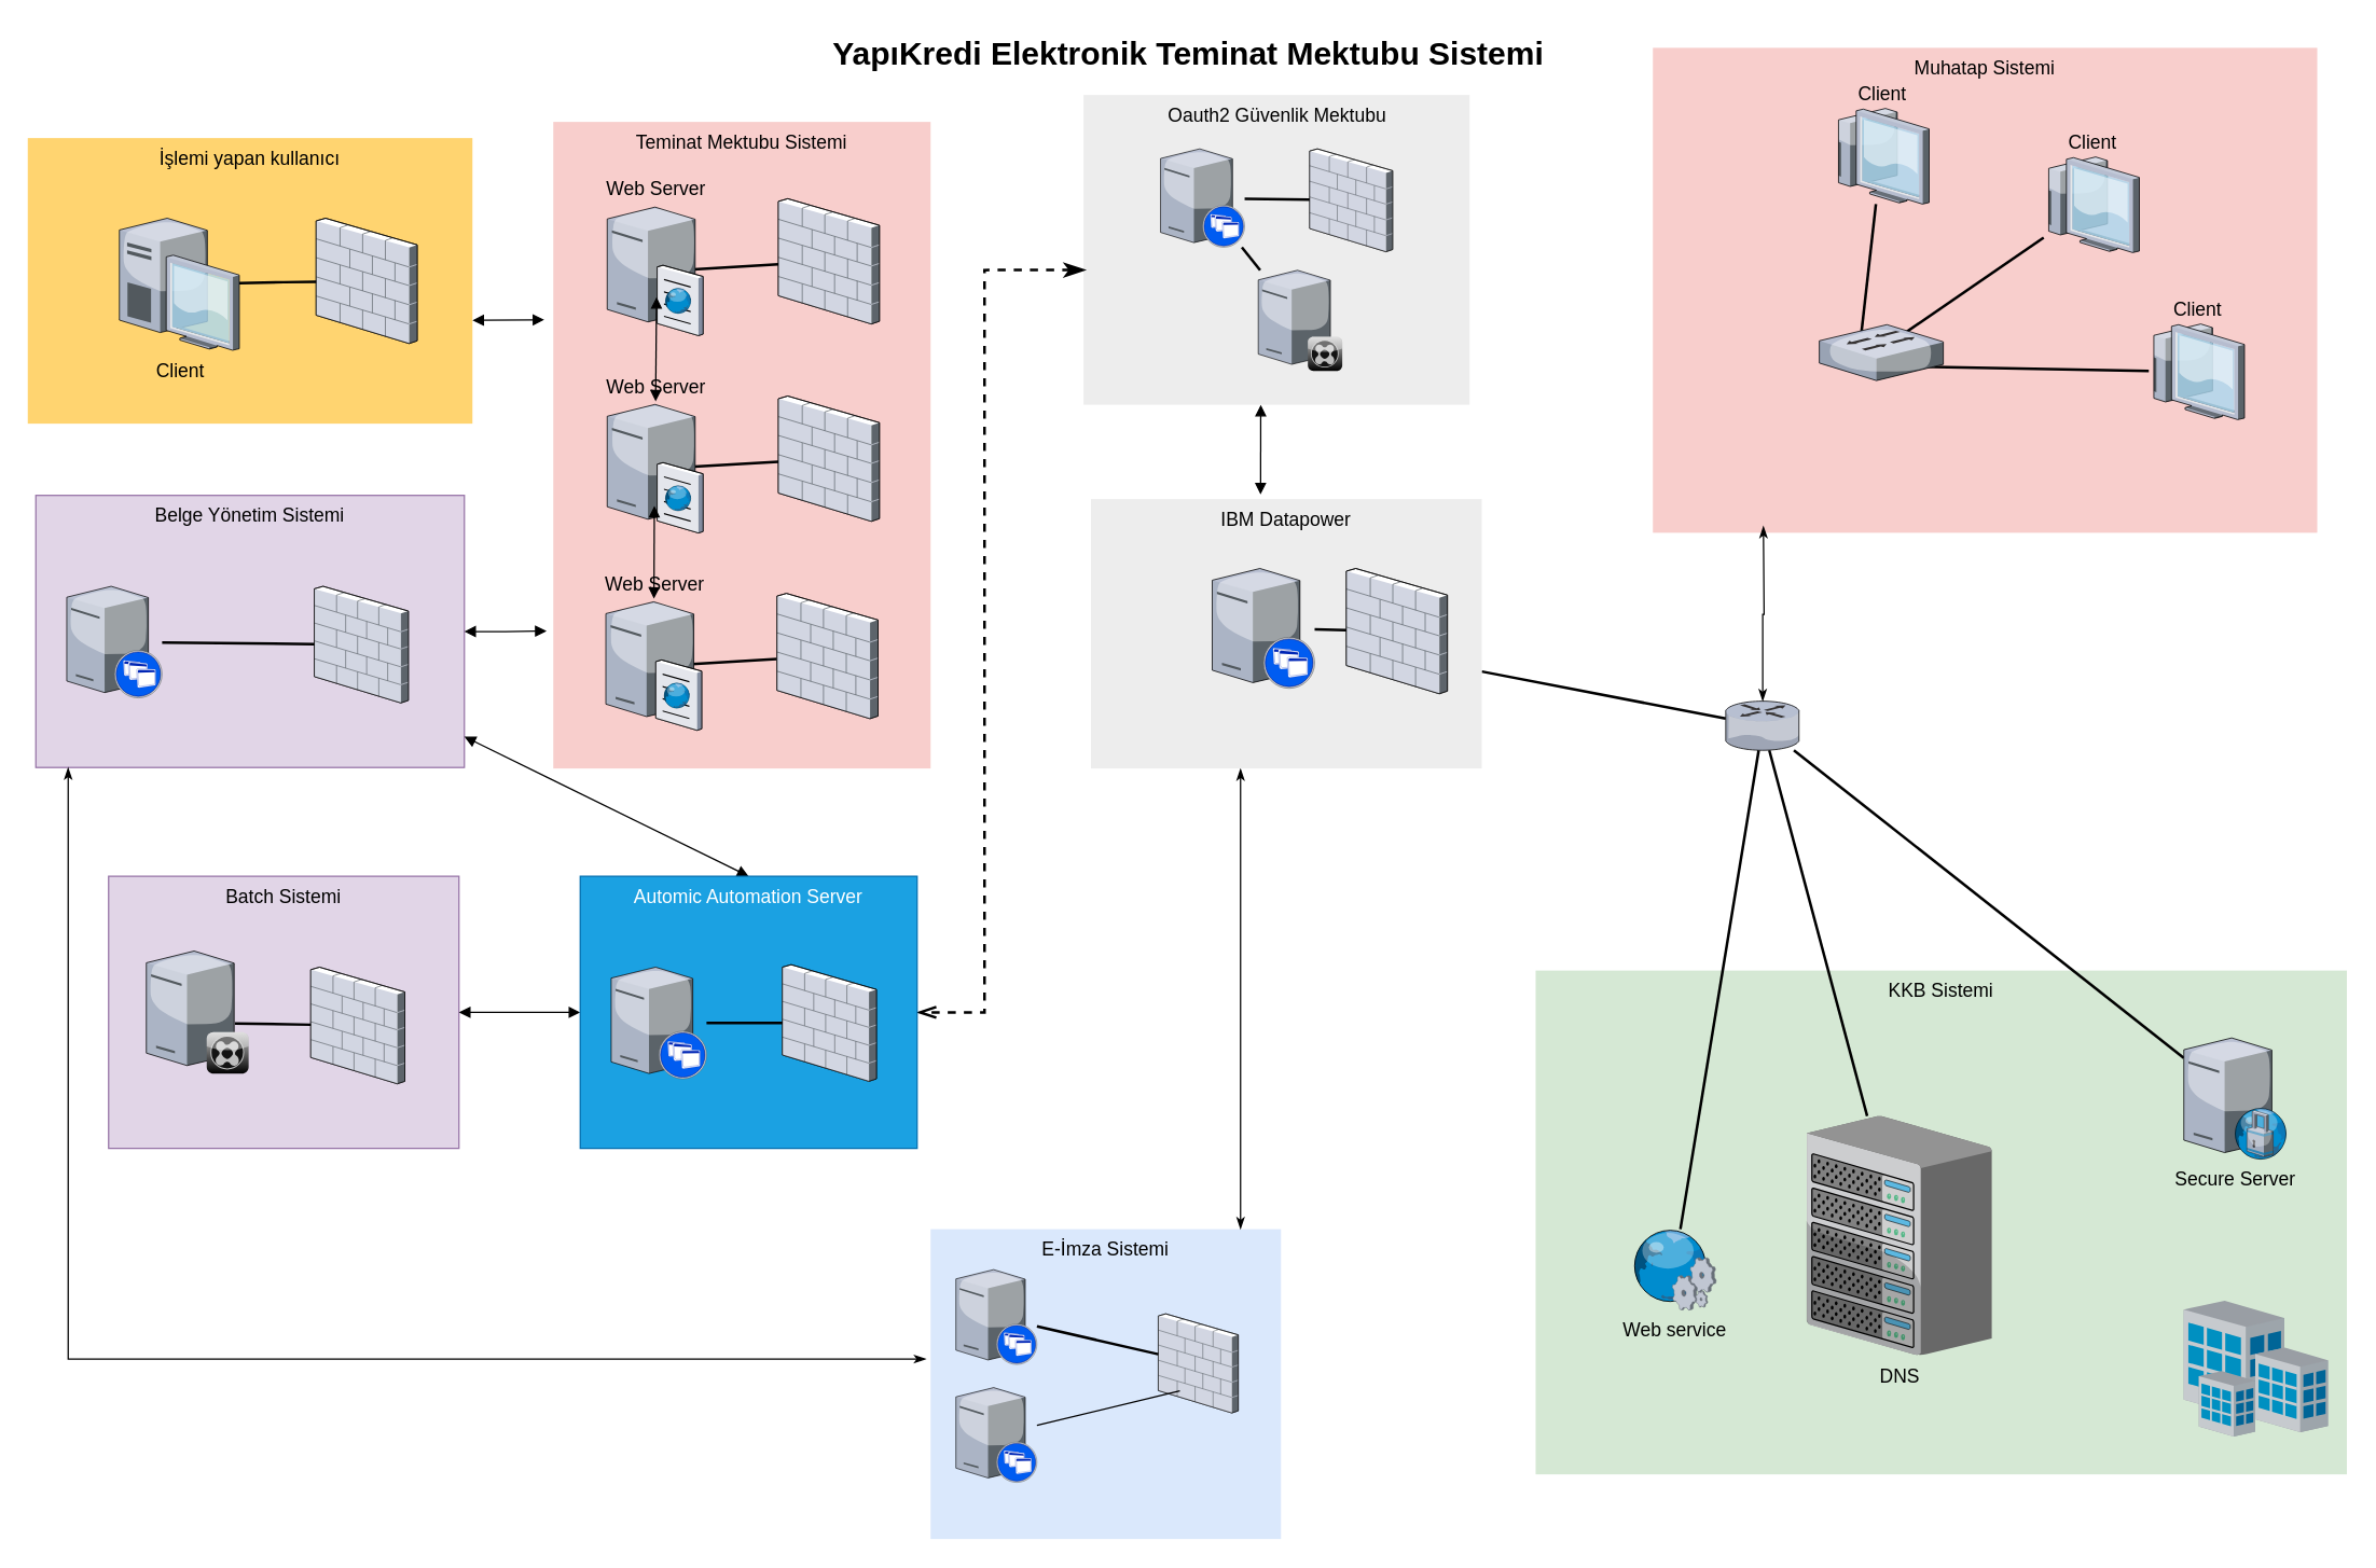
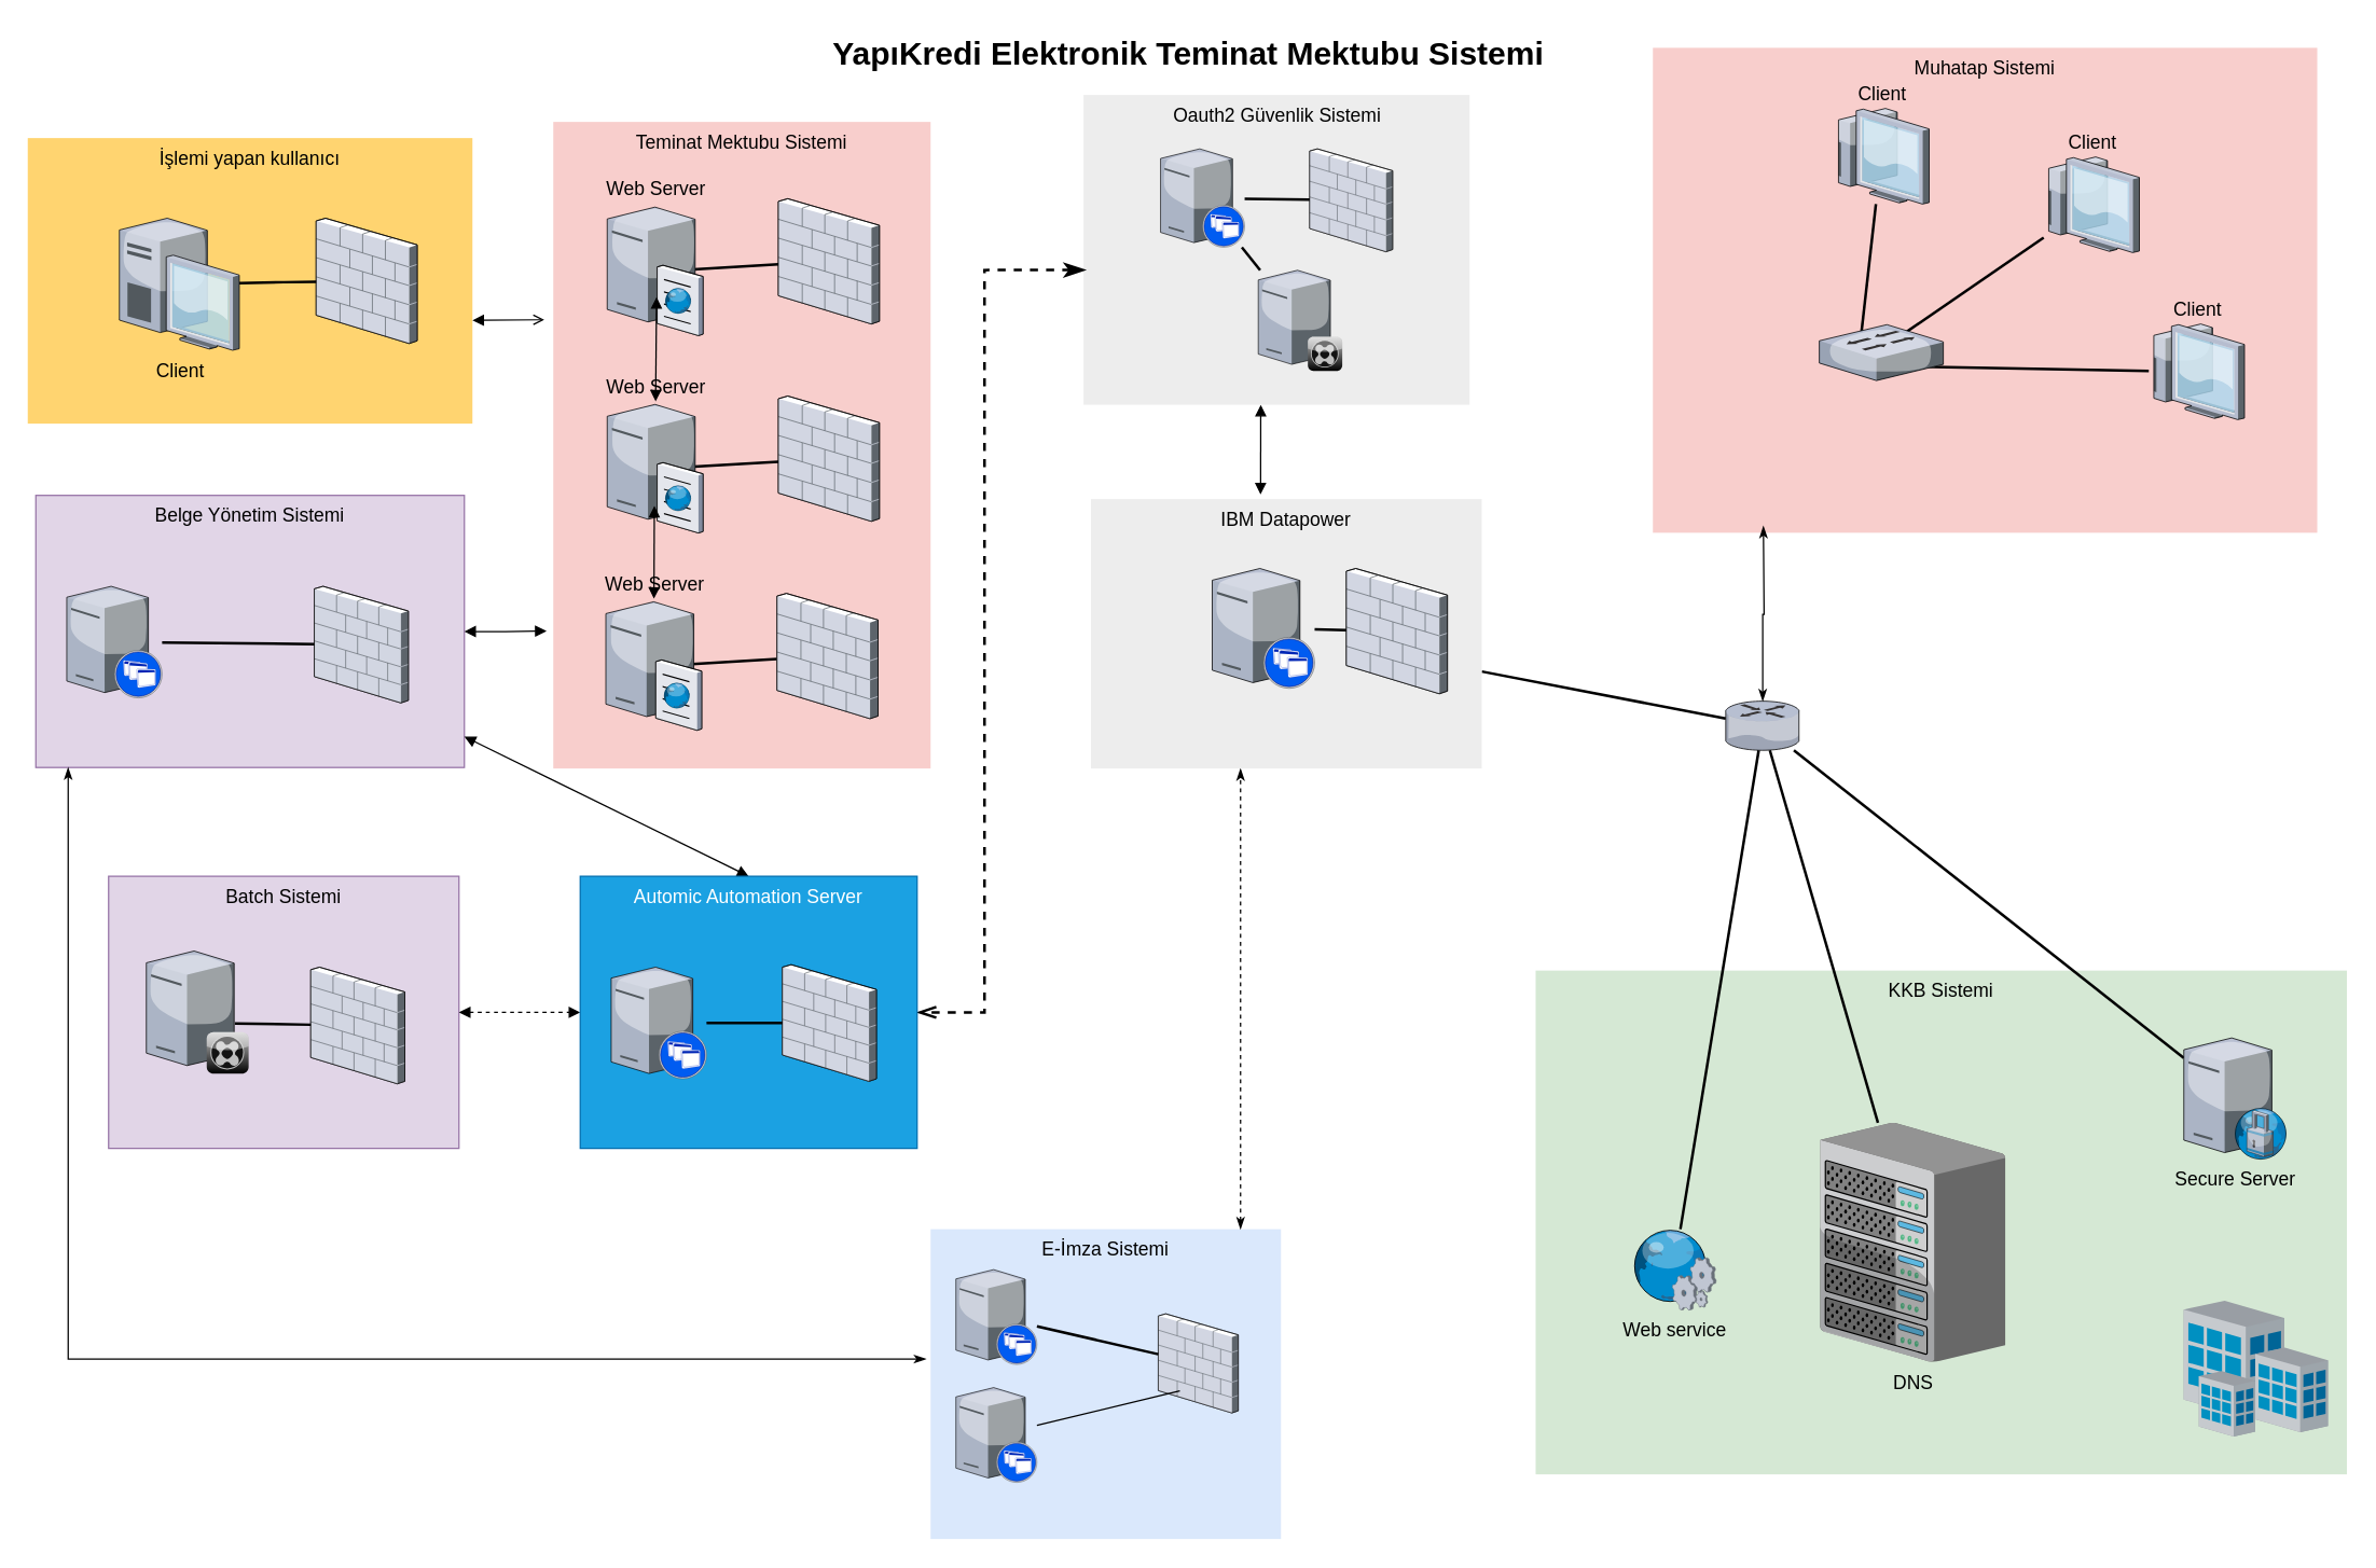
- <mxCell id="37" value="Oauth2 Güvenlik Mektubu" style="whiteSpace=wrap;html=1;fillColor=#EDEDED;fontSize=14;strokeColor=none;verticalAlign=top;" vertex="1" parent="36"><mxGeometry width="286.5" height="230" as="geometry" /></mxCell>
+ <mxCell id="37" value="Oauth2 Güvenlik Sistemi" style="whiteSpace=wrap;html=1;fillColor=#EDEDED;fontSize=14;strokeColor=none;verticalAlign=top;" vertex="1" parent="36"><mxGeometry width="286.5" height="230" as="geometry" /></mxCell>
- <mxCell id="70" style="orthogonalLoop=1;jettySize=auto;html=1;startArrow=block;startFill=1;endArrow=block;endFill=1;rounded=0;entryX=-0.024;entryY=0.306;entryDx=0;entryDy=0;entryPerimeter=0;exitX=1;exitY=0.638;exitDx=0;exitDy=0;exitPerimeter=0;" edge="1" parent="1" source="5" target="2"><mxGeometry relative="1" as="geometry"><mxPoint x="415" y="478" as="targetPoint" /><mxPoint x="354" y="478.333" as="sourcePoint" /></mxGeometry></mxCell>
+ <mxCell id="70" style="orthogonalLoop=1;jettySize=auto;html=1;startArrow=block;startFill=1;endArrow=open;endFill=1;rounded=0;entryX=-0.024;entryY=0.306;entryDx=0;entryDy=0;entryPerimeter=0;exitX=1;exitY=0.638;exitDx=0;exitDy=0;exitPerimeter=0;" edge="1" parent="1" source="5" target="2"><mxGeometry relative="1" as="geometry"><mxPoint x="415" y="478" as="targetPoint" /><mxPoint x="354" y="478.333" as="sourcePoint" /></mxGeometry></mxCell>
- <mxCell id="69" style="edgeStyle=elbowEdgeStyle;rounded=0;orthogonalLoop=1;jettySize=auto;html=1;startArrow=classicThin;startFill=1;endArrow=classicThin;endFill=1;" edge="1" parent="1" source="63" target="72"><mxGeometry relative="1" as="geometry"><Array as="points"><mxPoint x="920" y="630" /></Array></mxGeometry></mxCell>
+ <mxCell id="69" style="edgeStyle=elbowEdgeStyle;rounded=0;orthogonalLoop=1;jettySize=auto;html=1;startArrow=classicThin;startFill=1;endArrow=classicThin;endFill=1;dashed=1;" edge="1" parent="1" source="63" target="72"><mxGeometry relative="1" as="geometry"><Array as="points"><mxPoint x="920" y="630" /></Array></mxGeometry></mxCell>
- <mxCell id="59" style="edgeStyle=none;curved=1;orthogonalLoop=1;jettySize=auto;html=1;entryX=0;entryY=0.5;entryDx=0;entryDy=0;startArrow=block;startFill=1;endArrow=block;endFill=1;" edge="1" parent="1" source="45" target="78"><mxGeometry relative="1" as="geometry" /></mxCell>
+ <mxCell id="59" style="edgeStyle=none;curved=1;orthogonalLoop=1;jettySize=auto;html=1;entryX=0;entryY=0.5;entryDx=0;entryDy=0;startArrow=block;startFill=1;endArrow=block;endFill=1;dashed=1;" edge="1" parent="1" source="45" target="78"><mxGeometry relative="1" as="geometry" /></mxCell>
- <mxCell id="12" value="DNS" style="verticalLabelPosition=bottom;aspect=fixed;html=1;verticalAlign=top;strokeColor=none;shape=mxgraph.citrix.chassis;fillColor=#66B2FF;gradientColor=#0066CC;fontSize=14;" parent="1" vertex="1"><mxGeometry x="1340" y="828" width="137.5" height="177.5" as="geometry" /></mxCell>
+ <mxCell id="12" value="DNS" style="verticalLabelPosition=bottom;aspect=fixed;html=1;verticalAlign=top;strokeColor=none;shape=mxgraph.citrix.chassis;fillColor=#66B2FF;gradientColor=#0066CC;fontSize=14;" parent="1" vertex="1"><mxGeometry x="1350" y="833" width="137.5" height="177.5" as="geometry" /></mxCell>
